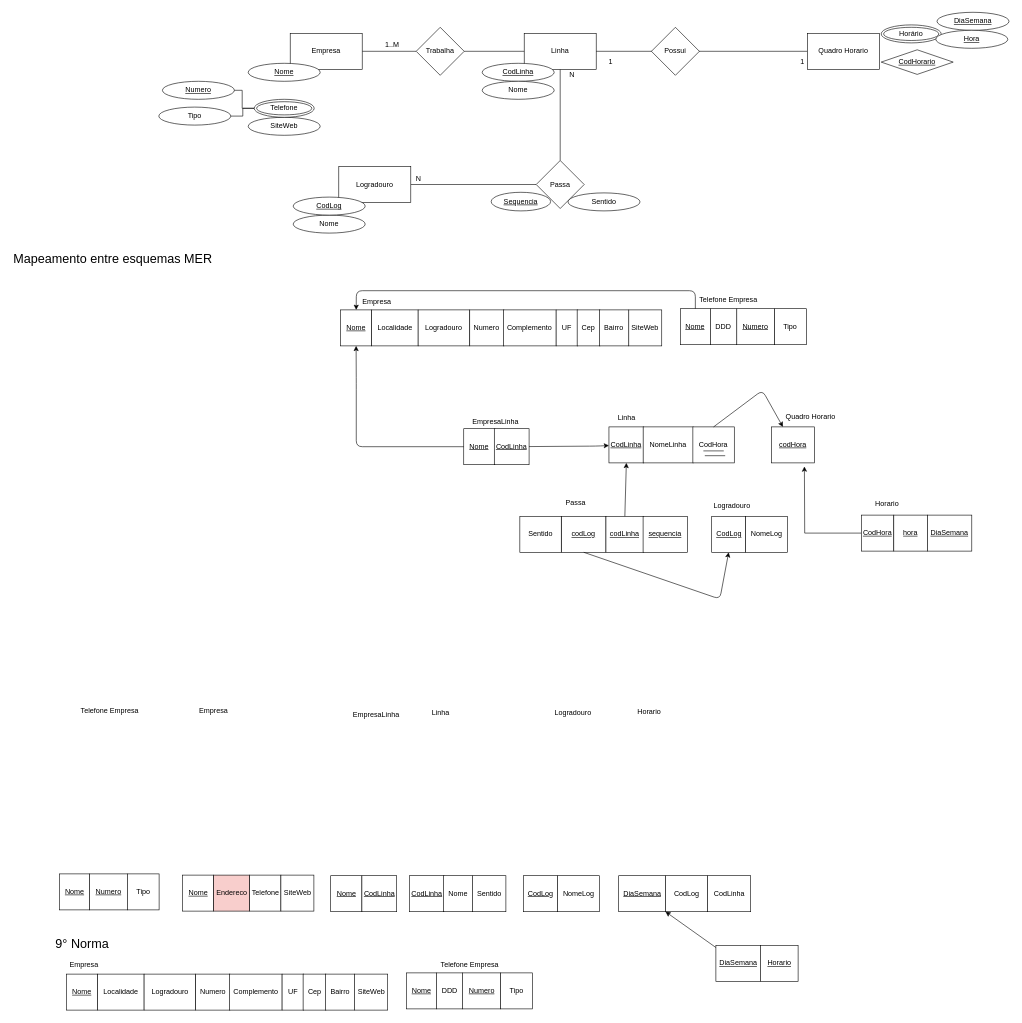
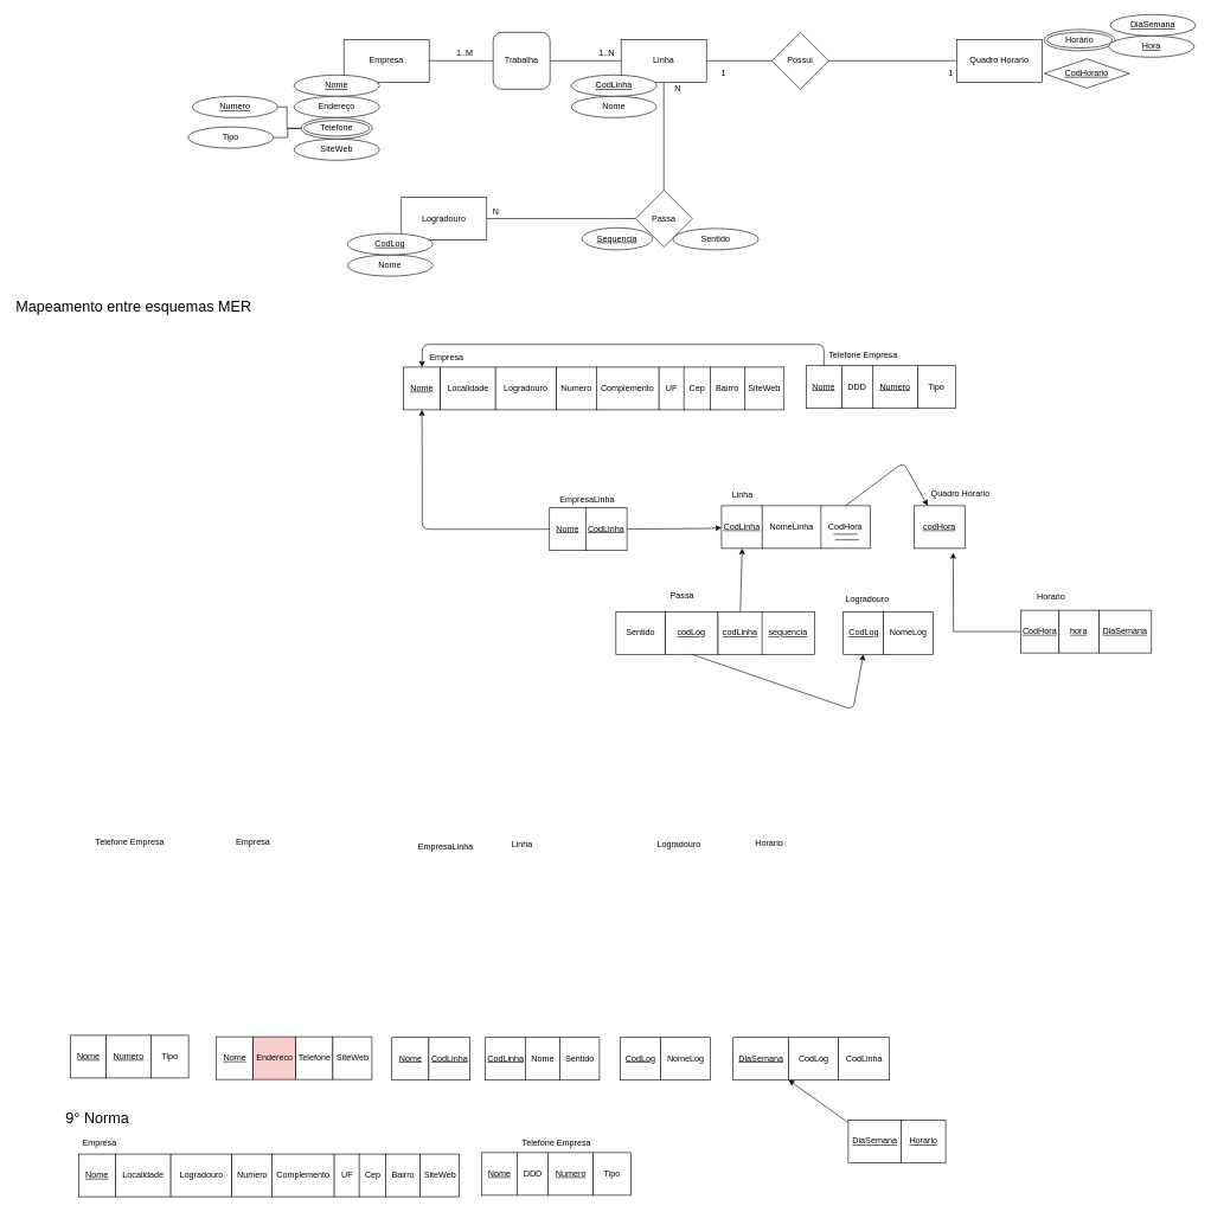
+ <mxCell id="19" value="1..N" style="text;html=1;strokeColor=none;fillColor=none;align=center;verticalAlign=middle;whiteSpace=wrap;rounded=0;" parent="1" vertex="1"><mxGeometry x="833" y="65" width="40" height="20" as="geometry" /></mxCell>
- <mxCell id="17" value="Trabalha" style="rhombus;whiteSpace=wrap;html=1;" parent="1" vertex="1"><mxGeometry x="693" y="45" width="80" height="80" as="geometry" /></mxCell>
+ <mxCell id="17" value="Trabalha" style="whiteSpace=wrap;html=1;rounded=1;" parent="1" vertex="1"><mxGeometry x="693" y="45" width="80" height="80" as="geometry" /></mxCell>
+ <mxCell id="5" value="Endereço" style="ellipse;whiteSpace=wrap;html=1;" parent="1" vertex="1"><mxGeometry x="413" y="135" width="120" height="30" as="geometry" /></mxCell>
